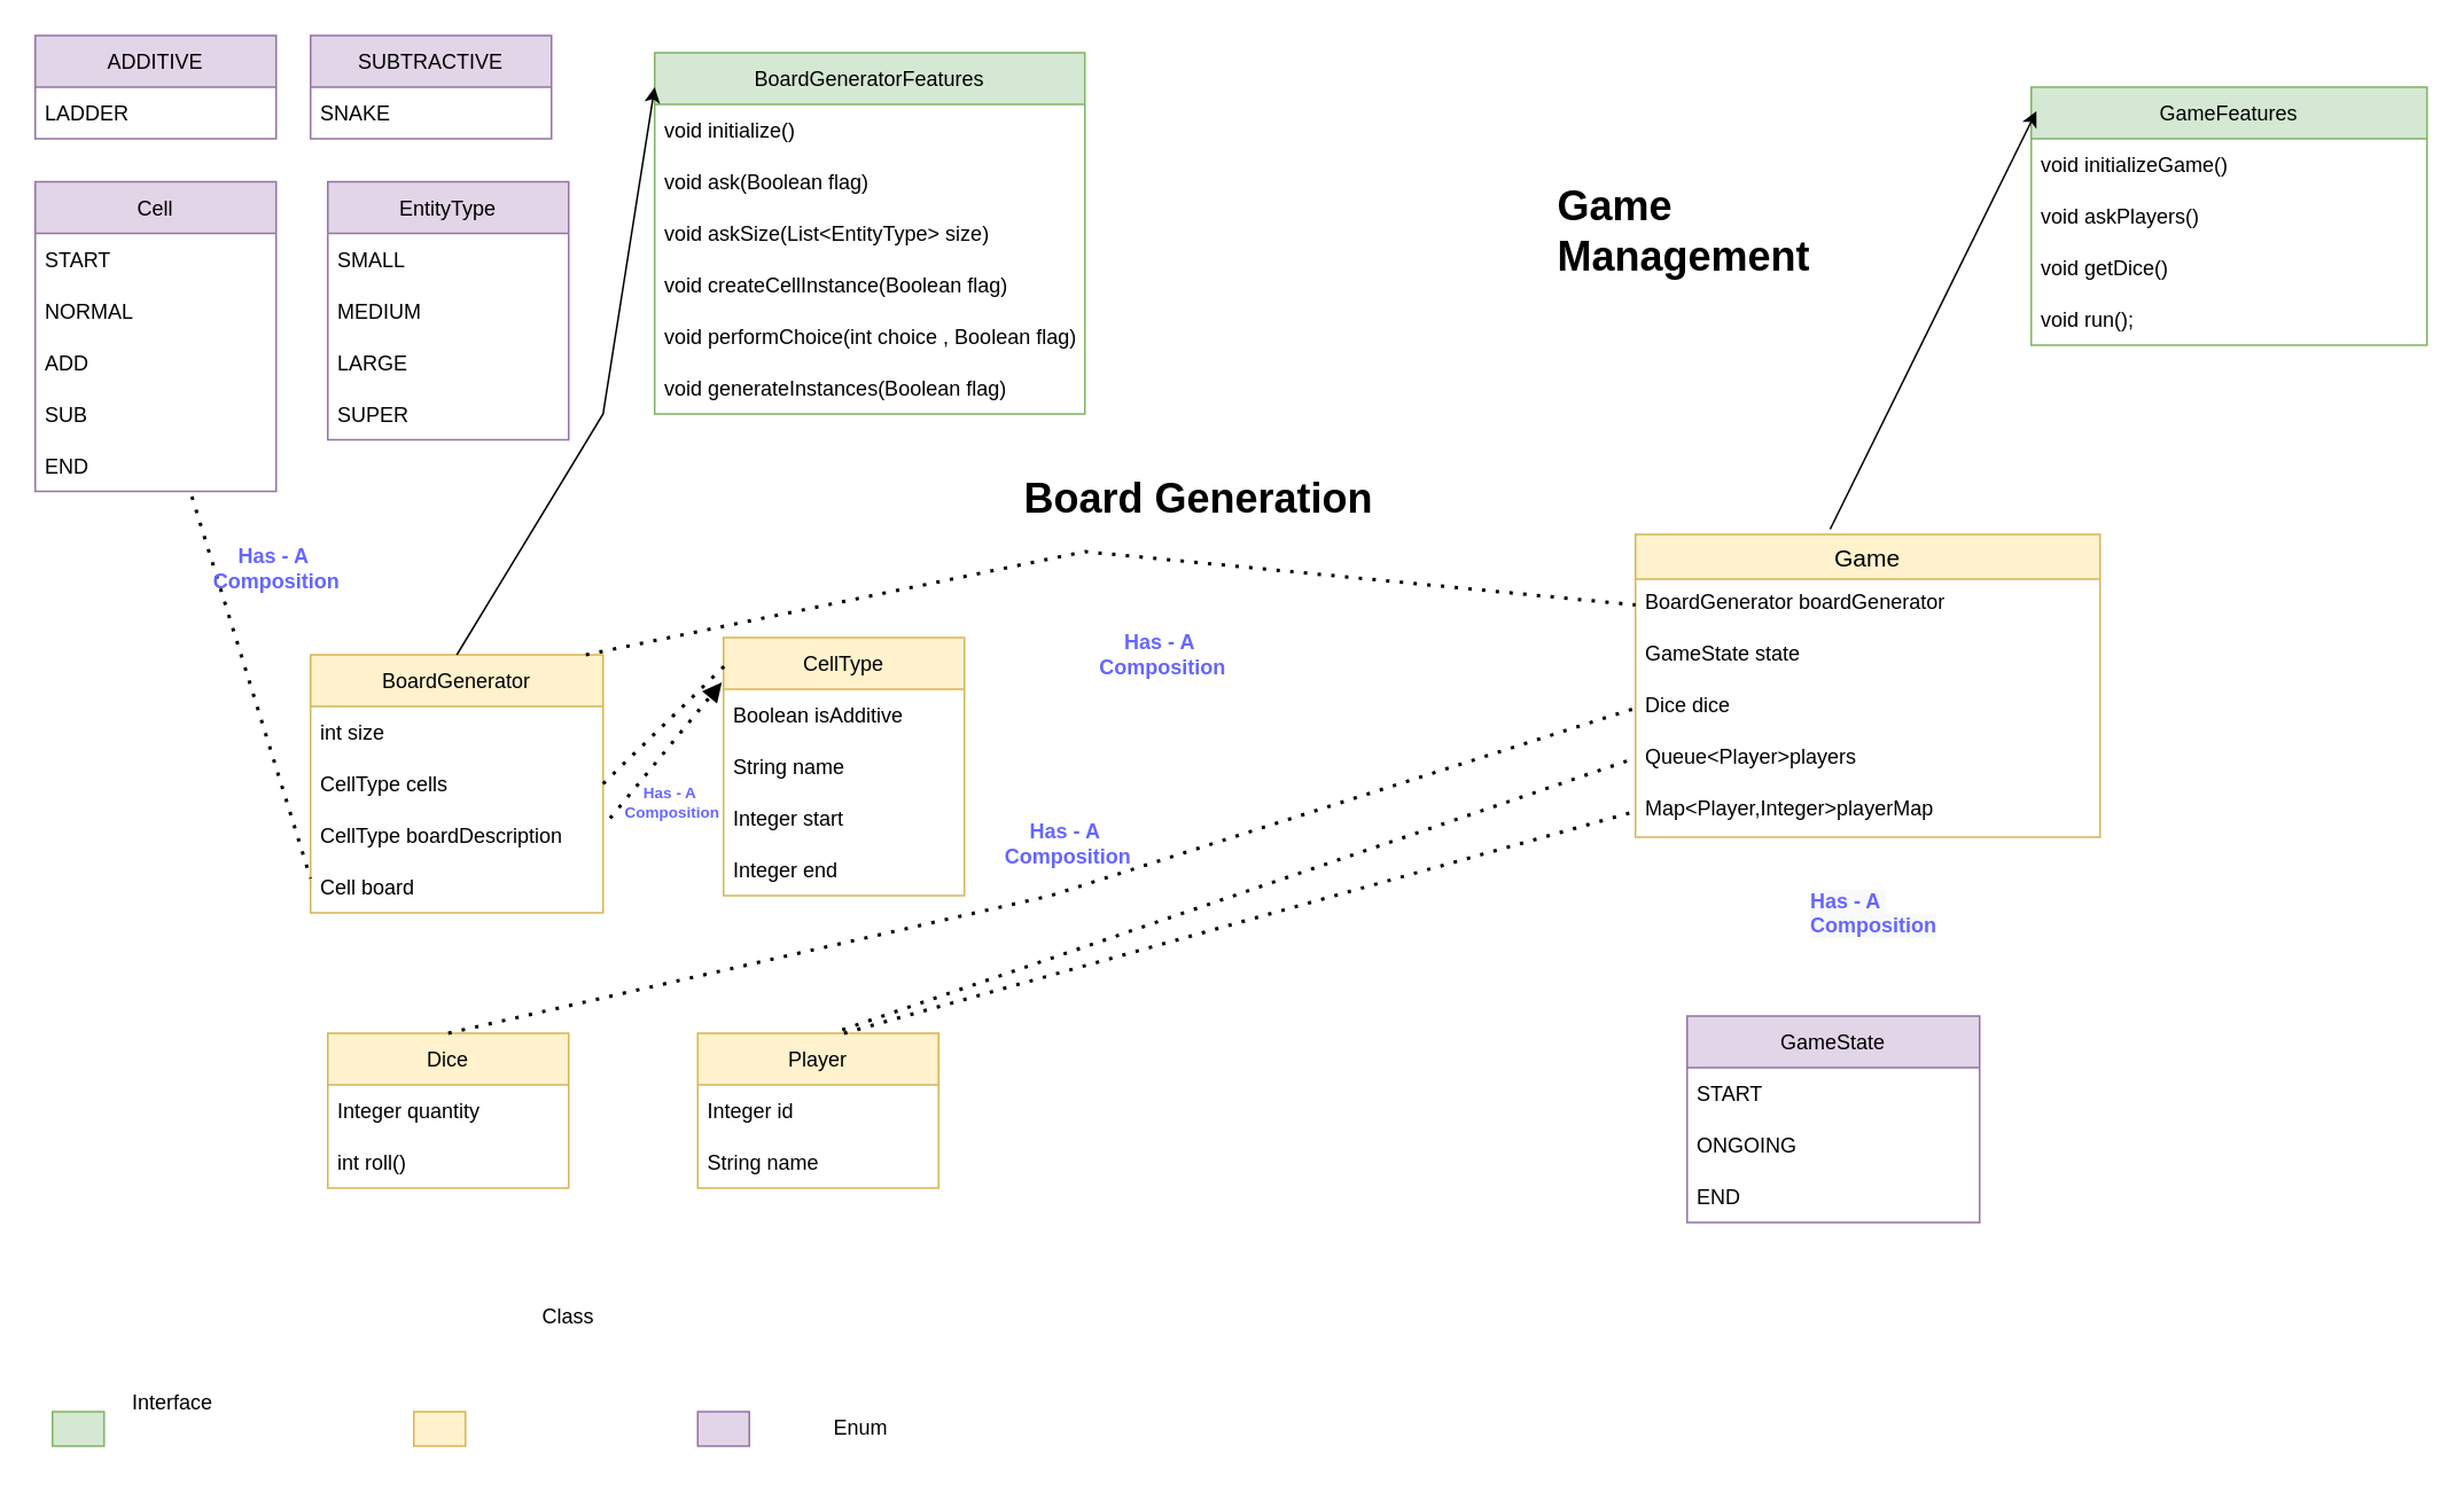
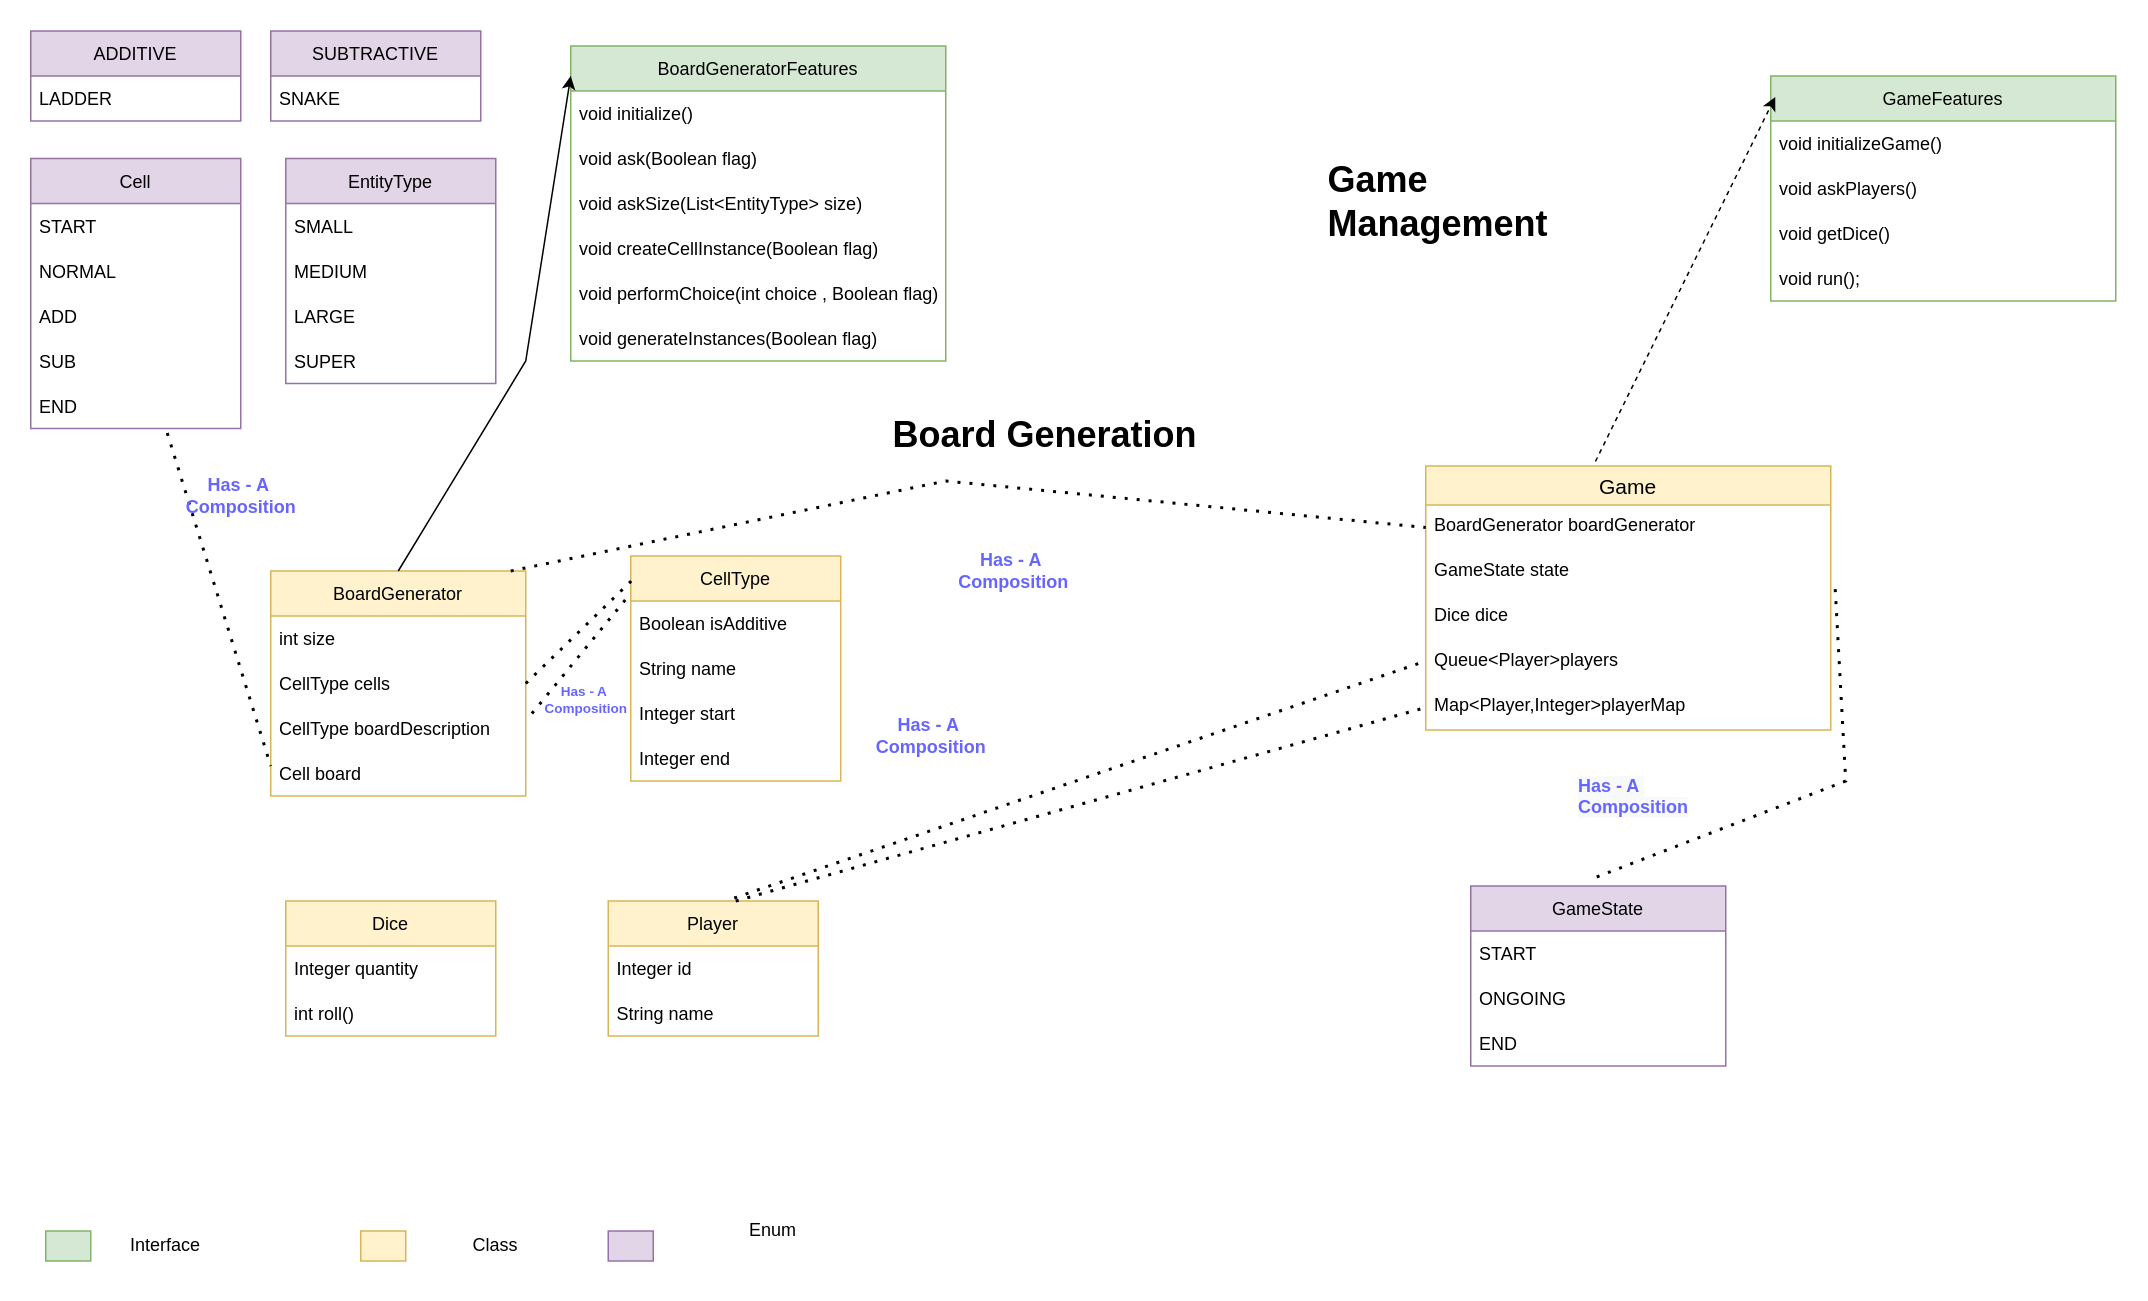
- <mxCell id="58" value="&lt;h1&gt;Game Management&amp;nbsp;&lt;/h1&gt;" style="text;html=1;strokeColor=none;fillColor=none;spacing=5;spacingTop=-20;whiteSpace=wrap;overflow=hidden;rounded=0;fontColor=#000000;" vertex="1" parent="1"><mxGeometry x="900" y="100" width="230" height="120" as="geometry" /></mxCell>
+ <mxCell id="58" value="&lt;h1&gt;Game Management&amp;nbsp;&lt;/h1&gt;" style="text;html=1;strokeColor=none;fillColor=none;spacing=5;spacingTop=-20;whiteSpace=wrap;overflow=hidden;rounded=0;fontColor=#000000;" vertex="1" parent="1"><mxGeometry x="880" y="100" width="230" height="120" as="geometry" /></mxCell>
- <mxCell id="73" value="" style="endArrow=classic;html=1;rounded=0;fontColor=#000000;entryX=0.013;entryY=0.093;entryDx=0;entryDy=0;entryPerimeter=0;exitX=0.419;exitY=-0.017;exitDx=0;exitDy=0;exitPerimeter=0;" edge="1" parent="1" source="51" target="63"><mxGeometry width="50" height="50" relative="1" as="geometry"><mxPoint x="690" y="380" as="sourcePoint" /><mxPoint x="740" y="330" as="targetPoint" /></mxGeometry></mxCell>
+ <mxCell id="73" value="" style="endArrow=classic;html=1;rounded=0;fontColor=#000000;entryX=0.013;entryY=0.093;entryDx=0;entryDy=0;entryPerimeter=0;exitX=0.419;exitY=-0.017;exitDx=0;exitDy=0;exitPerimeter=0;dashed=1;" edge="1" parent="1" source="51" target="63"><mxGeometry width="50" height="50" relative="1" as="geometry"><mxPoint x="690" y="380" as="sourcePoint" /><mxPoint x="740" y="330" as="targetPoint" /></mxGeometry></mxCell>
- <mxCell id="48" value="" style="endArrow=block;dashed=1;html=1;dashPattern=1 3;strokeWidth=2;rounded=0;exitX=1.024;exitY=0.167;exitDx=0;exitDy=0;exitPerimeter=0;entryX=-0.007;entryY=-0.133;entryDx=0;entryDy=0;entryPerimeter=0;" edge="1" parent="1" source="5" target="33"><mxGeometry width="50" height="50" relative="1" as="geometry"><mxPoint x="360" y="465" as="sourcePoint" /><mxPoint x="380" y="430" as="targetPoint" /></mxGeometry></mxCell>
+ <mxCell id="48" value="" style="endArrow=none;dashed=1;html=1;dashPattern=1 3;strokeWidth=2;rounded=0;exitX=1.024;exitY=0.167;exitDx=0;exitDy=0;exitPerimeter=0;entryX=-0.007;entryY=-0.133;entryDx=0;entryDy=0;entryPerimeter=0;" edge="1" parent="1" source="5" target="33"><mxGeometry width="50" height="50" relative="1" as="geometry"><mxPoint x="360" y="465" as="sourcePoint" /><mxPoint x="380" y="430" as="targetPoint" /></mxGeometry></mxCell>
- <mxCell id="70" value="" style="endArrow=none;dashed=1;html=1;dashPattern=1 3;strokeWidth=2;rounded=0;fontColor=#000000;entryX=0;entryY=0.5;entryDx=0;entryDy=0;exitX=0.5;exitY=0;exitDx=0;exitDy=0;" edge="1" parent="1" source="37" target="54"><mxGeometry width="50" height="50" relative="1" as="geometry"><mxPoint x="690" y="480" as="sourcePoint" /><mxPoint x="740" y="430" as="targetPoint" /><Array as="points"><mxPoint x="610" y="520" /></Array></mxGeometry></mxCell>
+ <mxCell id="69" value="" style="endArrow=none;dashed=1;html=1;dashPattern=1 3;strokeWidth=2;rounded=0;fontColor=#000000;entryX=1.011;entryY=-0.133;entryDx=0;entryDy=0;exitX=0.494;exitY=-0.05;exitDx=0;exitDy=0;entryPerimeter=0;exitPerimeter=0;" edge="1" parent="1" source="59" target="54"><mxGeometry width="50" height="50" relative="1" as="geometry"><mxPoint x="690" y="480" as="sourcePoint" /><mxPoint x="740" y="430" as="targetPoint" /><Array as="points"><mxPoint x="1230" y="520" /></Array></mxGeometry></mxCell>
- <mxCell id="43" value="Class" style="text;html=1;strokeColor=none;fillColor=none;align=center;verticalAlign=middle;whiteSpace=wrap;rounded=0;" vertex="1" parent="1"><mxGeometry x="300" y="750" width="60" height="30" as="geometry" /></mxCell>
+ <mxCell id="43" value="Class" style="text;html=1;strokeColor=none;fillColor=none;align=center;verticalAlign=middle;whiteSpace=wrap;rounded=0;" vertex="1" parent="1"><mxGeometry x="300" y="815" width="60" height="30" as="geometry" /></mxCell>
- <mxCell id="44" value="Interface" style="text;html=1;strokeColor=none;fillColor=none;align=center;verticalAlign=middle;whiteSpace=wrap;rounded=0;" vertex="1" parent="1"><mxGeometry x="70" y="800" width="60" height="30" as="geometry" /></mxCell>
+ <mxCell id="44" value="Interface" style="text;html=1;strokeColor=none;fillColor=none;align=center;verticalAlign=middle;whiteSpace=wrap;rounded=0;" vertex="1" parent="1"><mxGeometry x="80" y="815" width="60" height="30" as="geometry" /></mxCell>
- <mxCell id="45" value="Enum" style="text;html=1;strokeColor=none;fillColor=none;align=center;verticalAlign=middle;whiteSpace=wrap;rounded=0;" vertex="1" parent="1"><mxGeometry x="470" y="815" width="60" height="30" as="geometry" /></mxCell>
+ <mxCell id="45" value="Enum" style="text;html=1;strokeColor=none;fillColor=none;align=center;verticalAlign=middle;whiteSpace=wrap;rounded=0;" vertex="1" parent="1"><mxGeometry x="485" y="805" width="60" height="30" as="geometry" /></mxCell>
